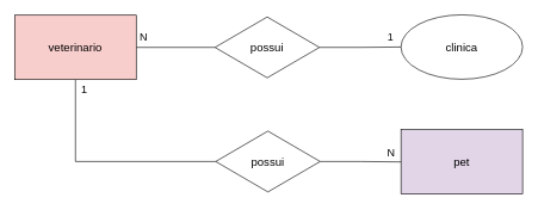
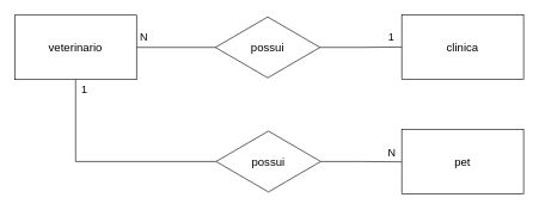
- <mxCell id="5" value="&lt;font style=&quot;font-size: 16px&quot;&gt;clinica&lt;/font&gt;" style="ellipse;whiteSpace=wrap;html=1;" vertex="1" parent="1"><mxGeometry x="560" y="20" width="170" height="90" as="geometry" /></mxCell>
+ <mxCell id="5" value="&lt;font style=&quot;font-size: 16px&quot;&gt;clinica&lt;/font&gt;" style="rounded=0;whiteSpace=wrap;html=1;" vertex="1" parent="1"><mxGeometry x="560" y="20" width="170" height="90" as="geometry" /></mxCell>
- <mxCell id="4" value="&lt;font style=&quot;font-size: 16px&quot;&gt;veterinario&lt;/font&gt;" style="rounded=0;whiteSpace=wrap;html=1;fillColor=#f8cecc;" vertex="1" parent="1"><mxGeometry x="20" y="20.5" width="170" height="90" as="geometry" /></mxCell>
+ <mxCell id="4" value="&lt;font style=&quot;font-size: 16px&quot;&gt;veterinario&lt;/font&gt;" style="rounded=0;whiteSpace=wrap;html=1;" vertex="1" parent="1"><mxGeometry x="20" y="20.5" width="170" height="90" as="geometry" /></mxCell>
- <mxCell id="6" value="&lt;font style=&quot;font-size: 16px&quot;&gt;pet&lt;/font&gt;" style="rounded=0;whiteSpace=wrap;html=1;fillColor=#e1d5e7;" vertex="1" parent="1"><mxGeometry x="560" y="180.5" width="170" height="90" as="geometry" /></mxCell>
+ <mxCell id="6" value="&lt;font style=&quot;font-size: 16px&quot;&gt;pet&lt;/font&gt;" style="rounded=0;whiteSpace=wrap;html=1;" vertex="1" parent="1"><mxGeometry x="560" y="180.5" width="170" height="90" as="geometry" /></mxCell>
